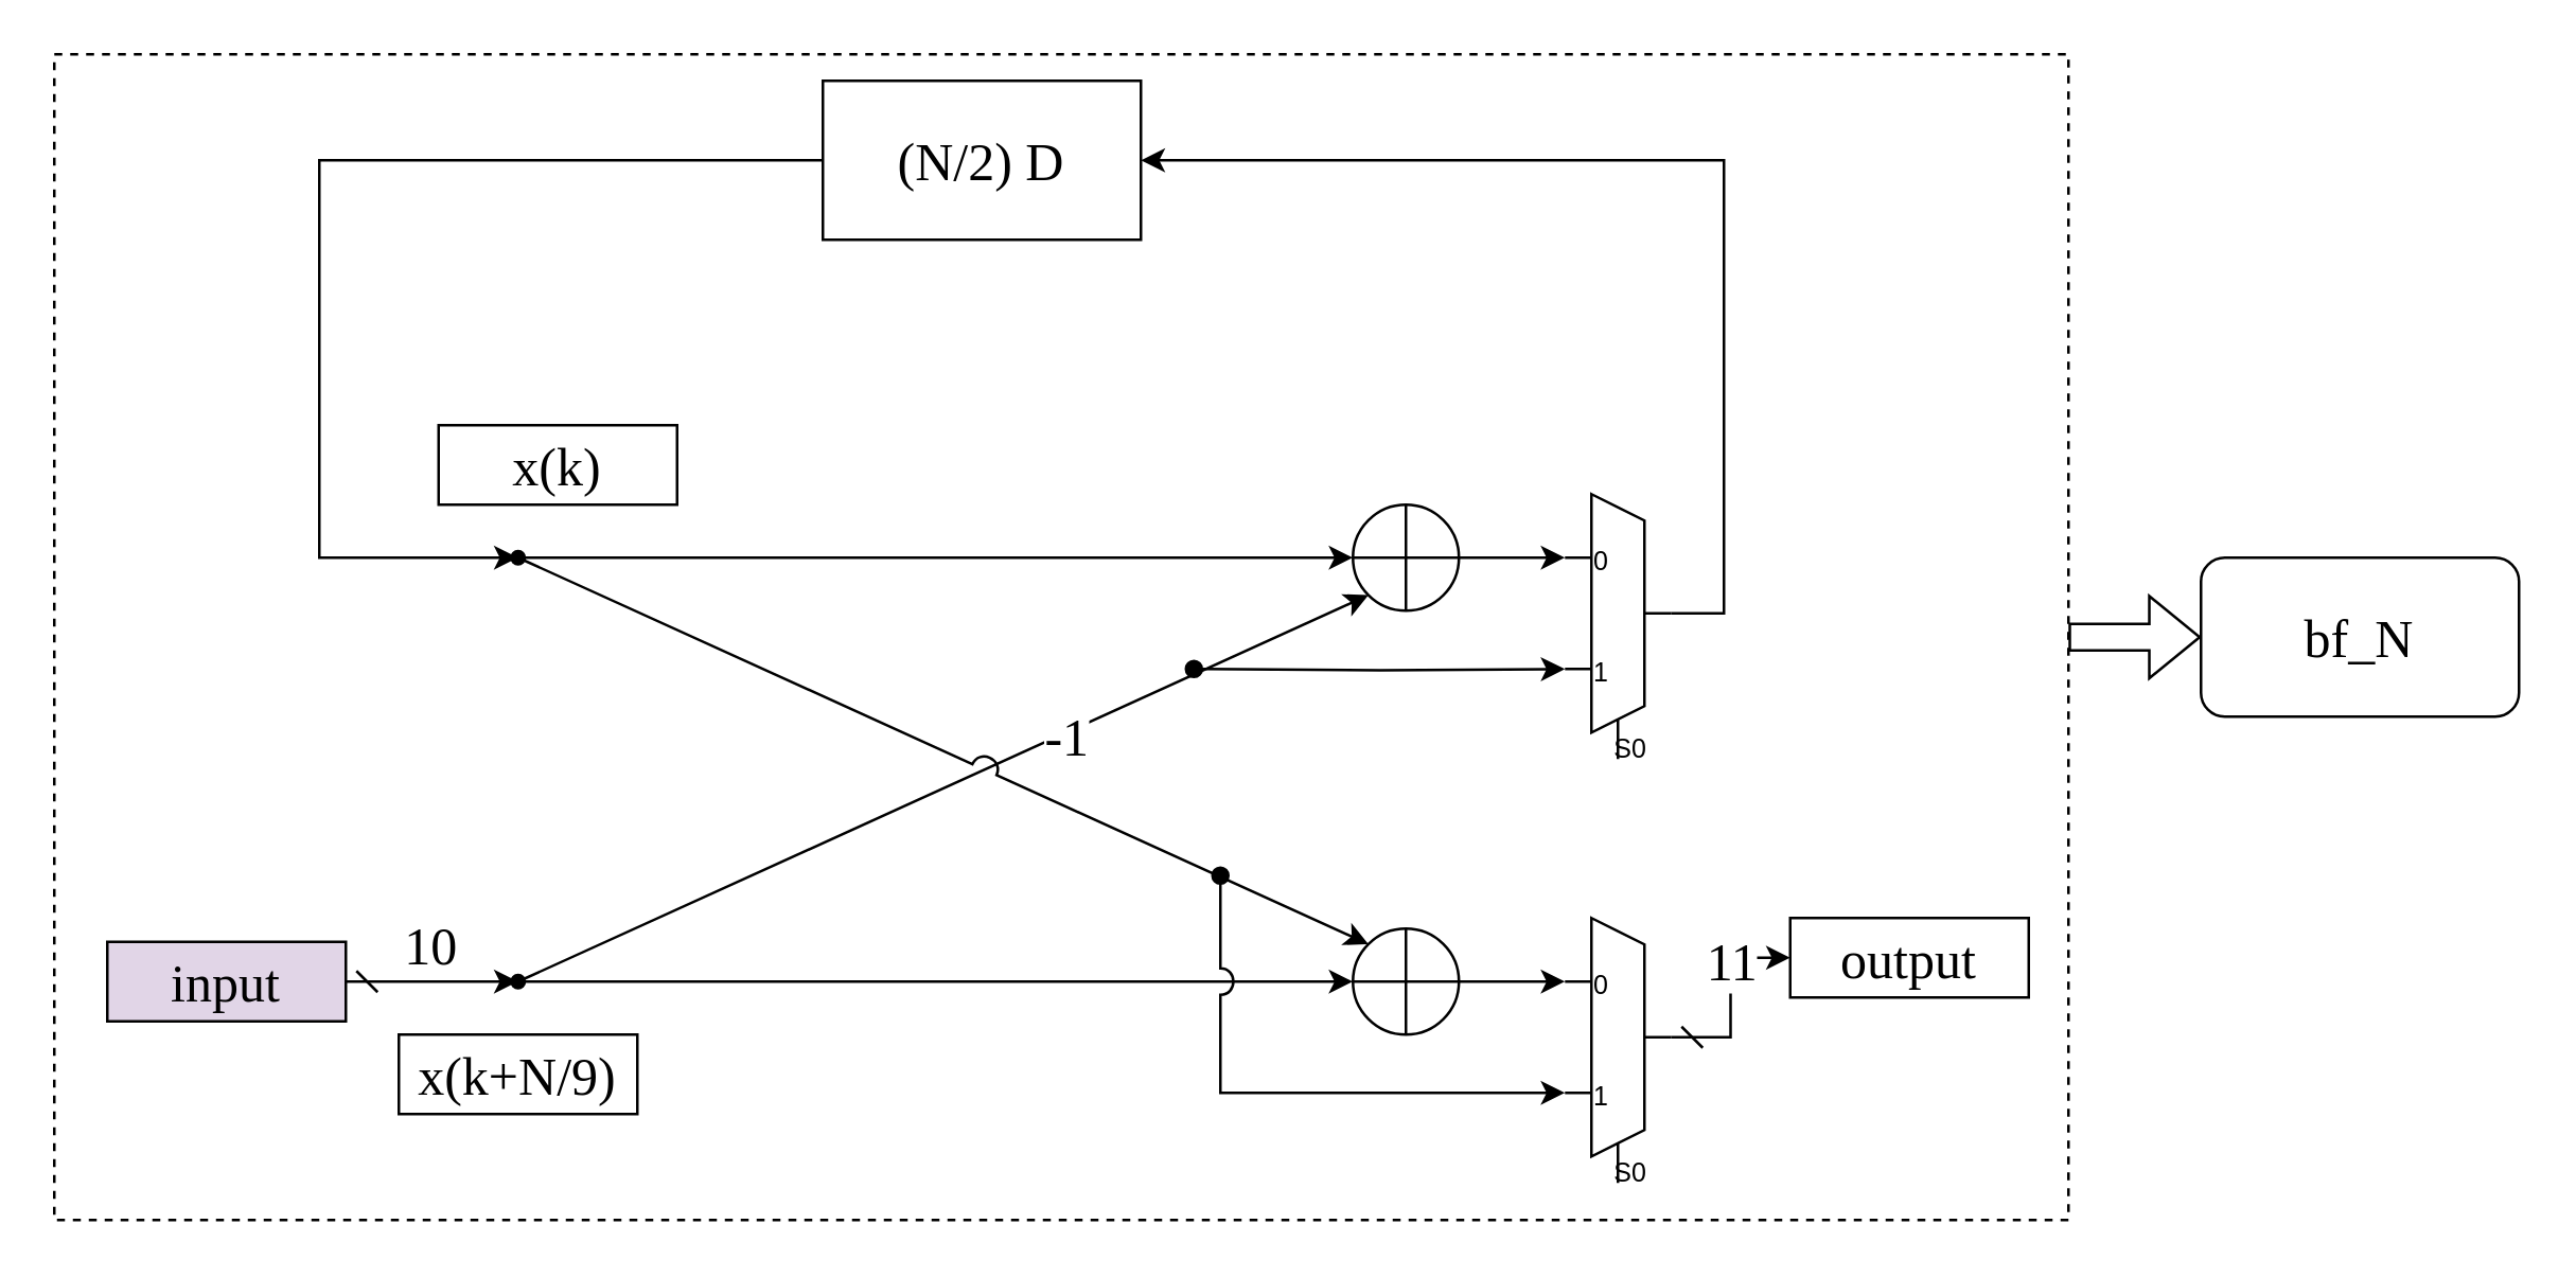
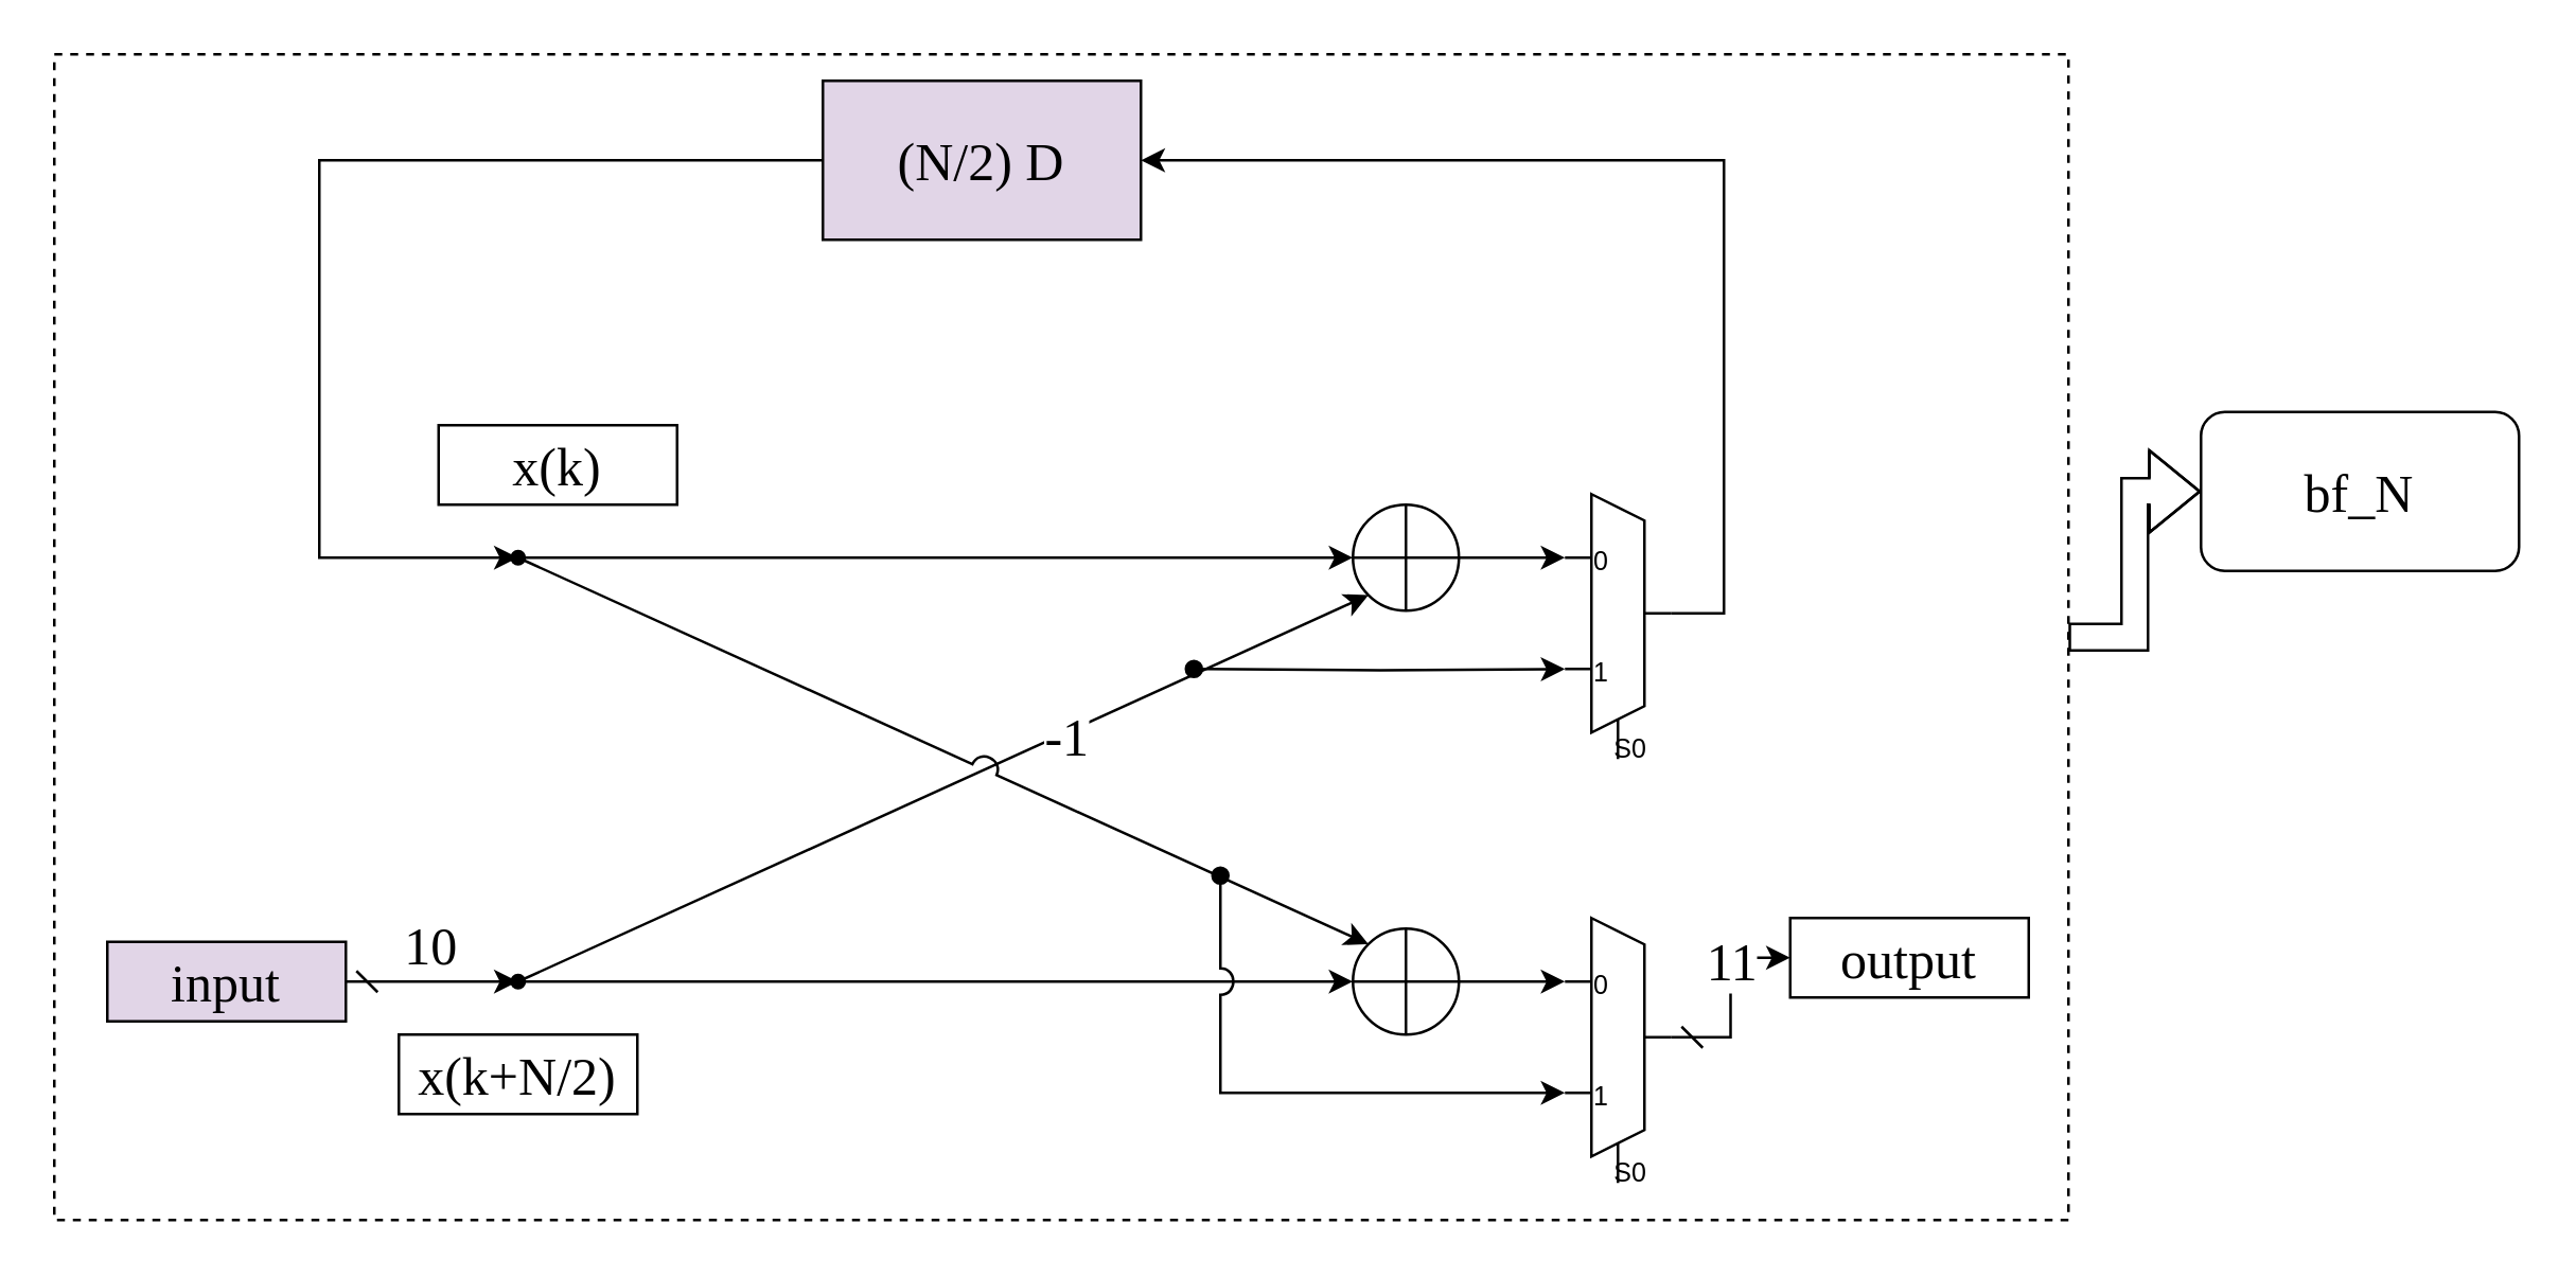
- <mxCell id="6" value="&lt;font style=&quot;font-size: 20px;&quot; face=&quot;Times New Roman&quot;&gt;(N/2) D&lt;/font&gt;" style="rounded=0;whiteSpace=wrap;html=1;" parent="1" vertex="1"><mxGeometry x="310" y="30" width="120" height="60" as="geometry" /></mxCell>
+ <mxCell id="6" value="&lt;font style=&quot;font-size: 20px;&quot; face=&quot;Times New Roman&quot;&gt;(N/2) D&lt;/font&gt;" style="rounded=0;whiteSpace=wrap;html=1;fillColor=#e1d5e7;" parent="1" vertex="1"><mxGeometry x="310" y="30" width="120" height="60" as="geometry" /></mxCell>
- <mxCell id="30" value="&lt;font style=&quot;font-size: 20px;&quot; face=&quot;Times New Roman&quot;&gt;bf_N&lt;/font&gt;" style="rounded=1;whiteSpace=wrap;html=1;" vertex="1" parent="1"><mxGeometry x="830" y="210" width="120" height="60" as="geometry" /></mxCell>
+ <mxCell id="30" value="&lt;font style=&quot;font-size: 20px;&quot; face=&quot;Times New Roman&quot;&gt;bf_N&lt;/font&gt;" style="rounded=1;whiteSpace=wrap;html=1;" vertex="1" parent="1"><mxGeometry x="830" y="155" width="120" height="60" as="geometry" /></mxCell>
- <mxCell id="7" value="&lt;font style=&quot;font-size: 20px;&quot; face=&quot;Times New Roman&quot;&gt;x(k+N/9)&lt;/font&gt;" style="rounded=0;whiteSpace=wrap;html=1;" parent="1" vertex="1"><mxGeometry x="150" y="390" width="90" height="30" as="geometry" /></mxCell>
+ <mxCell id="7" value="&lt;font style=&quot;font-size: 20px;&quot; face=&quot;Times New Roman&quot;&gt;x(k+N/2)&lt;/font&gt;" style="rounded=0;whiteSpace=wrap;html=1;" parent="1" vertex="1"><mxGeometry x="150" y="390" width="90" height="30" as="geometry" /></mxCell>
